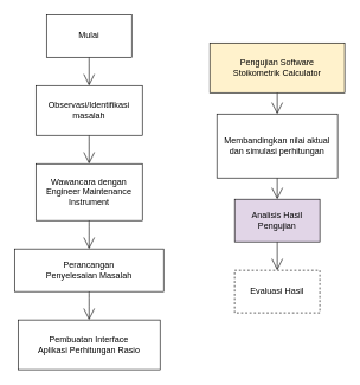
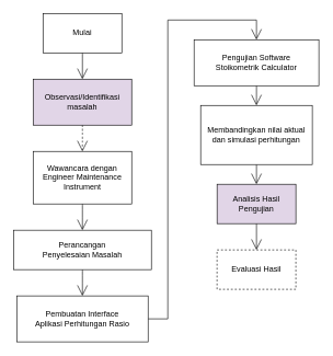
- <mxCell id="13" value="&lt;div&gt;Pengujian Software&lt;/div&gt;&lt;div&gt;Stoikometrik Calculator&lt;br&gt;&lt;/div&gt;" style="rounded=0;whiteSpace=wrap;html=1;hachureGap=4;pointerEvents=0;fillColor=#fff2cc;" vertex="1" parent="1"><mxGeometry x="295" y="60" width="190" height="70" as="geometry" /></mxCell>
+ <mxCell id="13" value="&lt;div&gt;Pengujian Software&lt;/div&gt;&lt;div&gt;Stoikometrik Calculator&lt;br&gt;&lt;/div&gt;" style="rounded=0;whiteSpace=wrap;html=1;hachureGap=4;pointerEvents=0;" vertex="1" parent="1"><mxGeometry x="295" y="60" width="190" height="70" as="geometry" /></mxCell>
- <mxCell id="5" value="Observasi/Identifikasi masalah" style="rounded=0;whiteSpace=wrap;html=1;hachureGap=4;pointerEvents=0;" vertex="1" parent="1"><mxGeometry x="50" y="120" width="150" height="70" as="geometry" /></mxCell>
+ <mxCell id="5" value="Observasi/Identifikasi masalah" style="rounded=0;whiteSpace=wrap;html=1;hachureGap=4;pointerEvents=0;fillColor=#e1d5e7;" vertex="1" parent="1"><mxGeometry x="50" y="120" width="150" height="70" as="geometry" /></mxCell>
+ <mxCell id="10" style="edgeStyle=orthogonalEdgeStyle;rounded=0;orthogonalLoop=1;jettySize=auto;html=1;exitX=1;exitY=0.5;exitDx=0;exitDy=0;entryX=0.5;entryY=0;entryDx=0;entryDy=0;endArrow=open;startSize=14;endSize=14;sourcePerimeterSpacing=8;targetPerimeterSpacing=8;" edge="1" parent="1" source="11" target="13"><mxGeometry relative="1" as="geometry" /></mxCell>
- <mxCell id="4" style="edgeStyle=none;curved=1;rounded=0;orthogonalLoop=1;jettySize=auto;html=1;exitX=0.5;exitY=1;exitDx=0;exitDy=0;entryX=0.5;entryY=0;entryDx=0;entryDy=0;endArrow=open;startSize=14;endSize=14;sourcePerimeterSpacing=8;targetPerimeterSpacing=8;" edge="1" parent="1" source="5" target="7"><mxGeometry relative="1" as="geometry" /></mxCell>
+ <mxCell id="4" style="edgeStyle=none;curved=1;rounded=0;orthogonalLoop=1;jettySize=auto;html=1;exitX=0.5;exitY=1;exitDx=0;exitDy=0;entryX=0.5;entryY=0;entryDx=0;entryDy=0;endArrow=open;startSize=14;endSize=14;sourcePerimeterSpacing=8;targetPerimeterSpacing=8;dashed=1;" edge="1" parent="1" source="5" target="7"><mxGeometry relative="1" as="geometry" /></mxCell>
